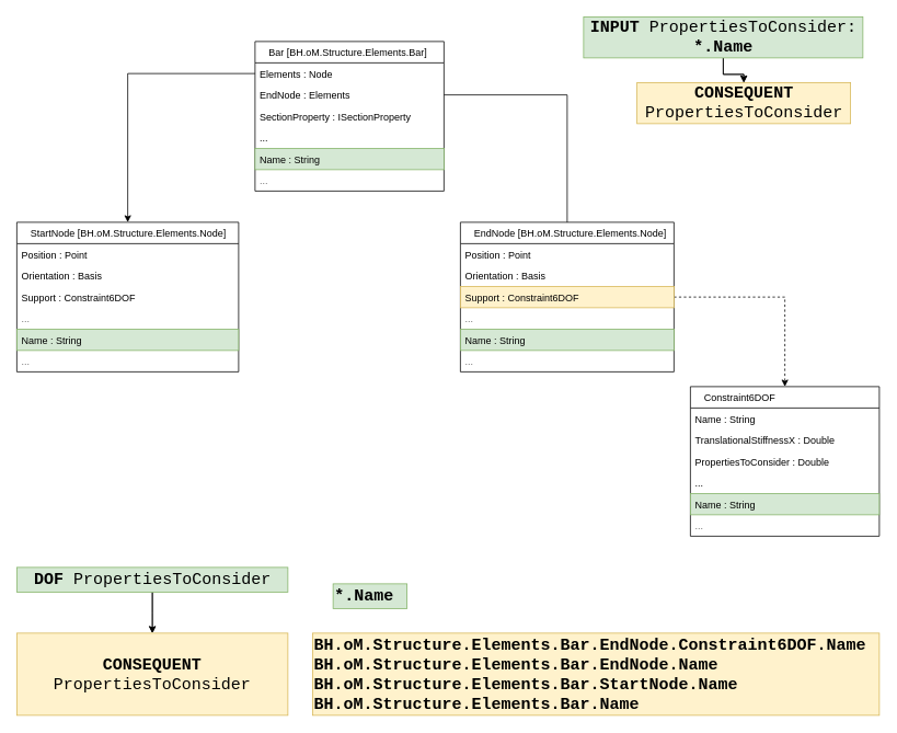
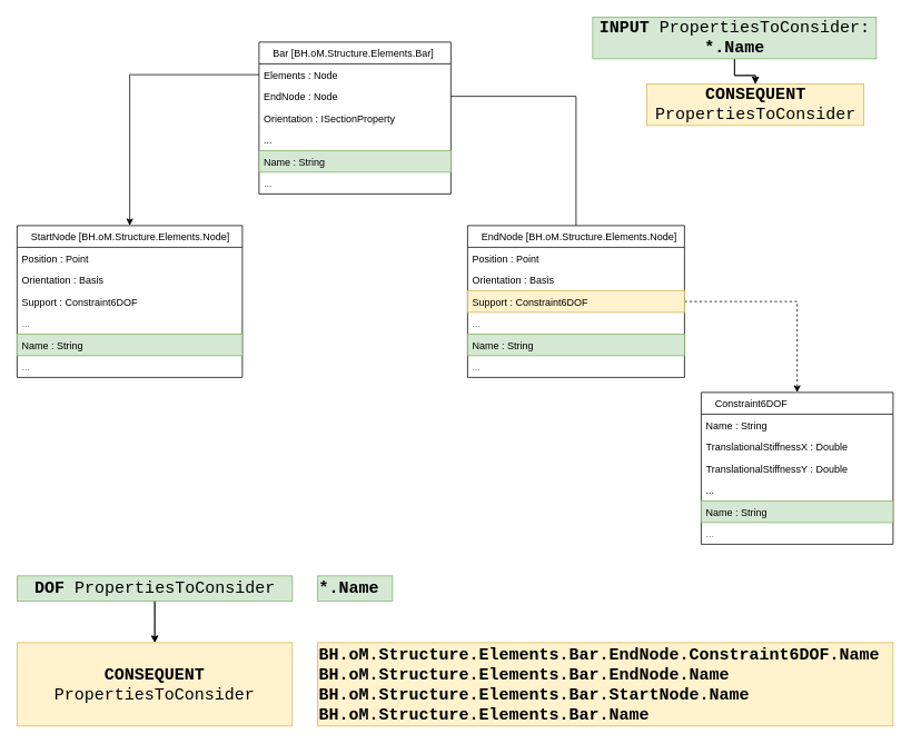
- <mxCell id="4" value="EndNode : Elements" style="text;strokeColor=none;fillColor=none;align=left;verticalAlign=top;spacingLeft=4;spacingRight=4;overflow=hidden;rotatable=0;points=[[0,0.5],[1,0.5]];portConstraint=eastwest;fontColor=#000000" vertex="1" parent="2"><mxGeometry y="52" width="230" height="26" as="geometry" /></mxCell>
+ <mxCell id="4" value="EndNode : Node" style="text;strokeColor=none;fillColor=none;align=left;verticalAlign=top;spacingLeft=4;spacingRight=4;overflow=hidden;rotatable=0;points=[[0,0.5],[1,0.5]];portConstraint=eastwest;fontColor=#000000" vertex="1" parent="2"><mxGeometry y="52" width="230" height="26" as="geometry" /></mxCell>
- <mxCell id="5" value="SectionProperty : ISectionProperty" style="text;strokeColor=none;fillColor=none;align=left;verticalAlign=top;spacingLeft=4;spacingRight=4;overflow=hidden;rotatable=0;points=[[0,0.5],[1,0.5]];portConstraint=eastwest;fontColor=#000000" vertex="1" parent="2"><mxGeometry y="78" width="230" height="26" as="geometry" /></mxCell>
+ <mxCell id="5" value="Orientation : ISectionProperty" style="text;strokeColor=none;fillColor=none;align=left;verticalAlign=top;spacingLeft=4;spacingRight=4;overflow=hidden;rotatable=0;points=[[0,0.5],[1,0.5]];portConstraint=eastwest;fontColor=#000000" vertex="1" parent="2"><mxGeometry y="78" width="230" height="26" as="geometry" /></mxCell>
- <mxCell id="27" value="PropertiesToConsider : Double" style="text;strokeColor=none;fillColor=none;align=left;verticalAlign=top;spacingLeft=4;spacingRight=4;overflow=hidden;rotatable=0;points=[[0,0.5],[1,0.5]];portConstraint=eastwest;fontColor=#000000" vertex="1" parent="24"><mxGeometry y="78" width="230" height="26" as="geometry" /></mxCell>
+ <mxCell id="27" value="TranslationalStiffnessY : Double" style="text;strokeColor=none;fillColor=none;align=left;verticalAlign=top;spacingLeft=4;spacingRight=4;overflow=hidden;rotatable=0;points=[[0,0.5],[1,0.5]];portConstraint=eastwest;fontColor=#000000" vertex="1" parent="24"><mxGeometry y="78" width="230" height="26" as="geometry" /></mxCell>
- <mxCell id="40" value="*.Name" style="text;html=1;align=left;verticalAlign=middle;resizable=0;points=[];autosize=1;fontSize=20;fontFamily=Courier New;fontStyle=1;fillColor=#d5e8d4;strokeColor=#82b366;" vertex="1" parent="1"><mxGeometry x="405" y="710" width="90" height="30" as="geometry" /></mxCell>
+ <mxCell id="40" value="*.Name" style="text;html=1;align=left;verticalAlign=middle;resizable=0;points=[];autosize=1;fontSize=20;fontFamily=Courier New;fontStyle=1;fillColor=#d5e8d4;strokeColor=#82b366;" vertex="1" parent="1"><mxGeometry x="380" y="690" width="90" height="30" as="geometry" /></mxCell>
